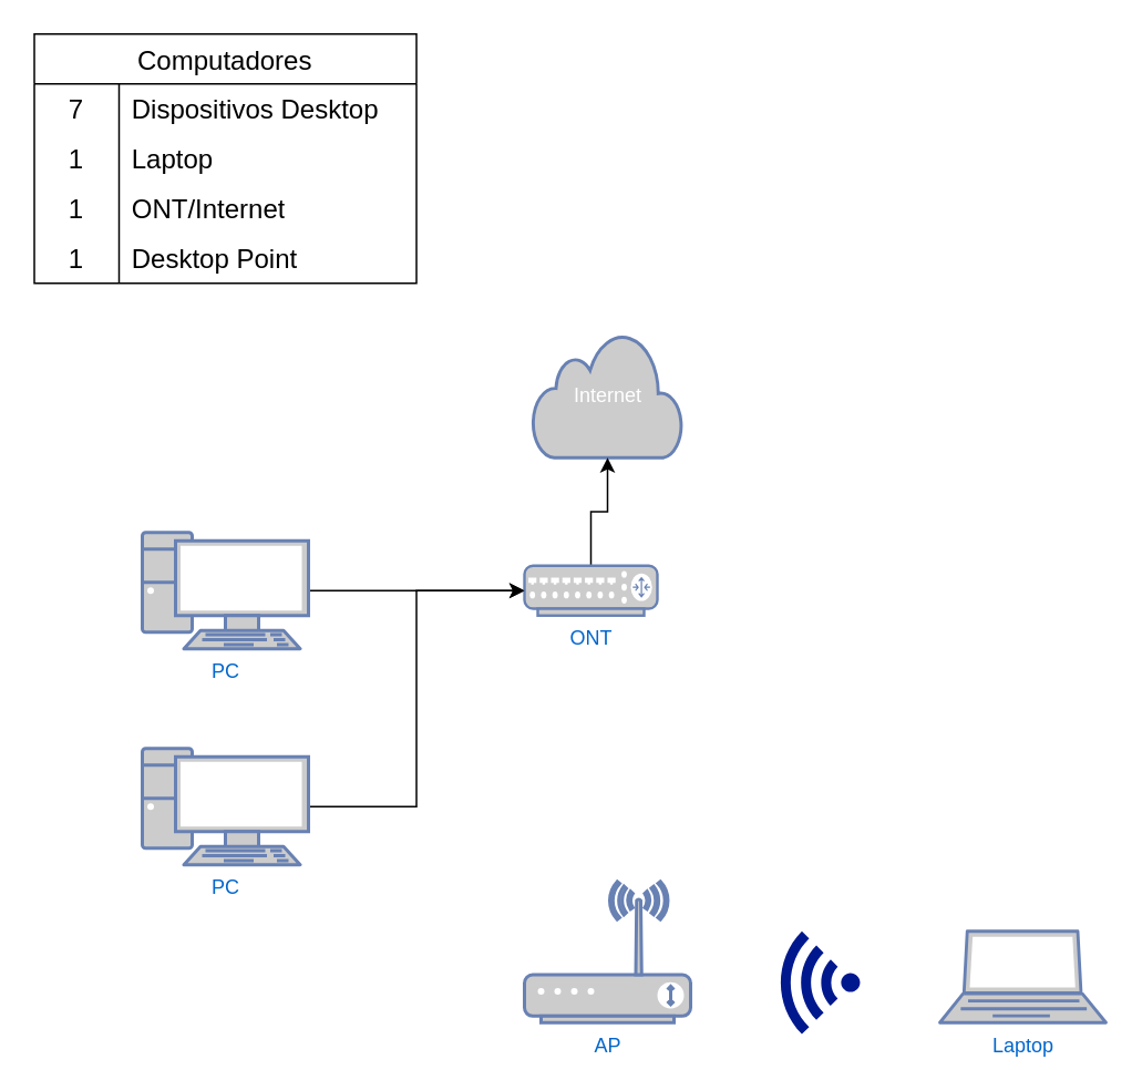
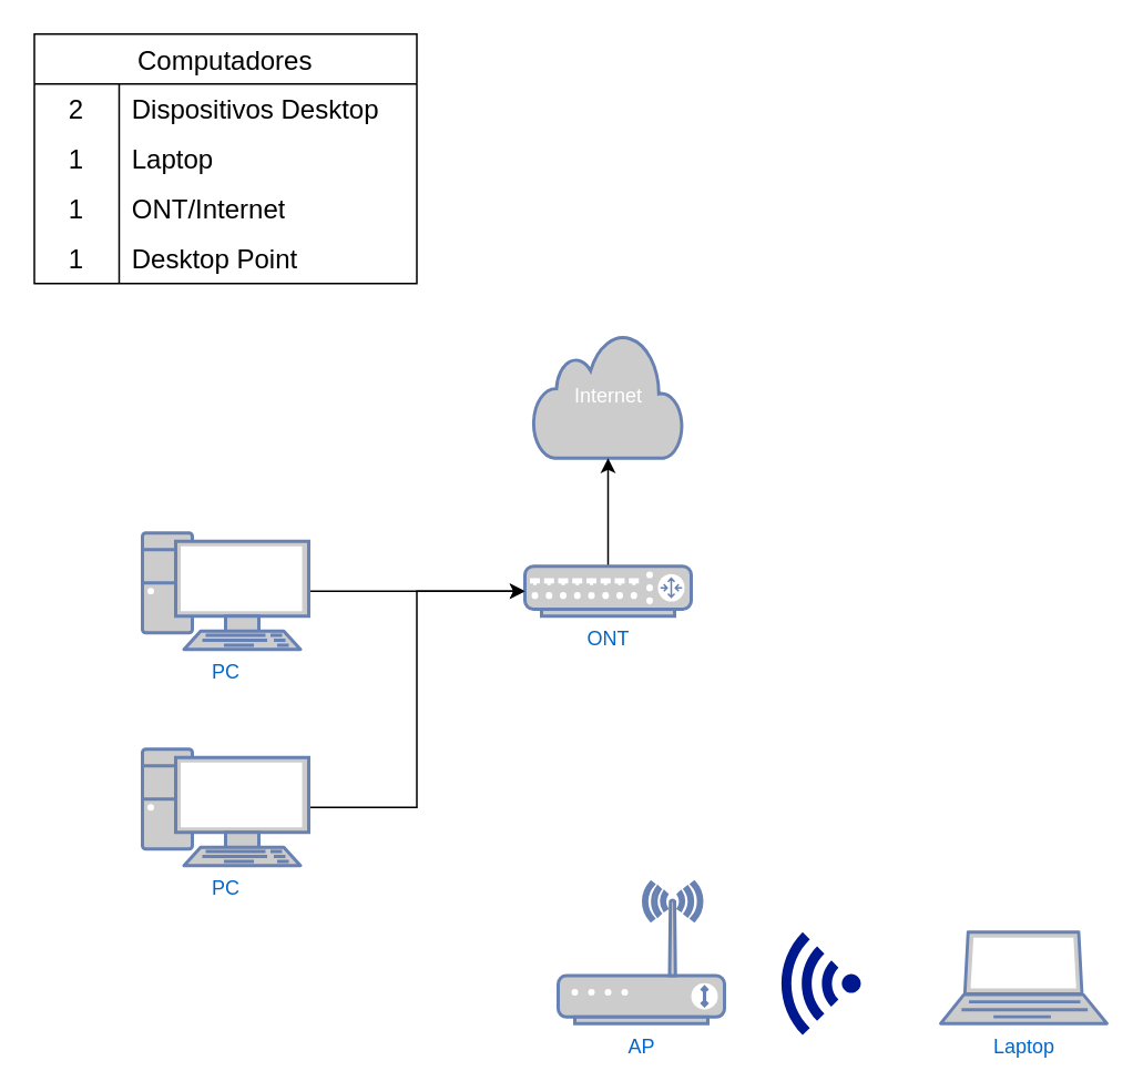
- <mxCell id="12" value="7" style="shape=partialRectangle;html=1;whiteSpace=wrap;connectable=0;fillColor=none;top=0;left=0;bottom=0;right=0;overflow=hidden;pointerEvents=1;strokeColor=inherit;fontSize=16;" vertex="1" parent="11"><mxGeometry width="51" height="30" as="geometry"><mxRectangle width="51" height="30" as="alternateBounds" /></mxGeometry></mxCell>
+ <mxCell id="12" value="2" style="shape=partialRectangle;html=1;whiteSpace=wrap;connectable=0;fillColor=none;top=0;left=0;bottom=0;right=0;overflow=hidden;pointerEvents=1;strokeColor=inherit;fontSize=16;" vertex="1" parent="11"><mxGeometry width="51" height="30" as="geometry"><mxRectangle width="51" height="30" as="alternateBounds" /></mxGeometry></mxCell>
- <mxCell id="9" value="ONT" style="fontColor=#0066CC;verticalAlign=top;verticalLabelPosition=bottom;labelPosition=center;align=center;html=1;outlineConnect=0;fillColor=#CCCCCC;strokeColor=#6881B3;gradientColor=none;gradientDirection=north;strokeWidth=2;shape=mxgraph.networks.router;" vertex="1" parent="1"><mxGeometry x="315" y="340" width="80" height="30" as="geometry" /></mxCell>
+ <mxCell id="9" value="ONT" style="fontColor=#0066CC;verticalAlign=top;verticalLabelPosition=bottom;labelPosition=center;align=center;html=1;outlineConnect=0;fillColor=#CCCCCC;strokeColor=#6881B3;gradientColor=none;gradientDirection=north;strokeWidth=2;shape=mxgraph.networks.router;" vertex="1" parent="1"><mxGeometry x="315" y="340" width="100" height="30" as="geometry" /></mxCell>
- <mxCell id="6" value="AP" style="fontColor=#0066CC;verticalAlign=top;verticalLabelPosition=bottom;labelPosition=center;align=center;html=1;outlineConnect=0;fillColor=#CCCCCC;strokeColor=#6881B3;gradientColor=none;gradientDirection=north;strokeWidth=2;shape=mxgraph.networks.wireless_modem;" vertex="1" parent="1"><mxGeometry x="315" y="530" width="100" height="85" as="geometry" /></mxCell>
+ <mxCell id="6" value="AP" style="fontColor=#0066CC;verticalAlign=top;verticalLabelPosition=bottom;labelPosition=center;align=center;html=1;outlineConnect=0;fillColor=#CCCCCC;strokeColor=#6881B3;gradientColor=none;gradientDirection=north;strokeWidth=2;shape=mxgraph.networks.wireless_modem;" vertex="1" parent="1"><mxGeometry x="335" y="530" width="100" height="85" as="geometry" /></mxCell>
